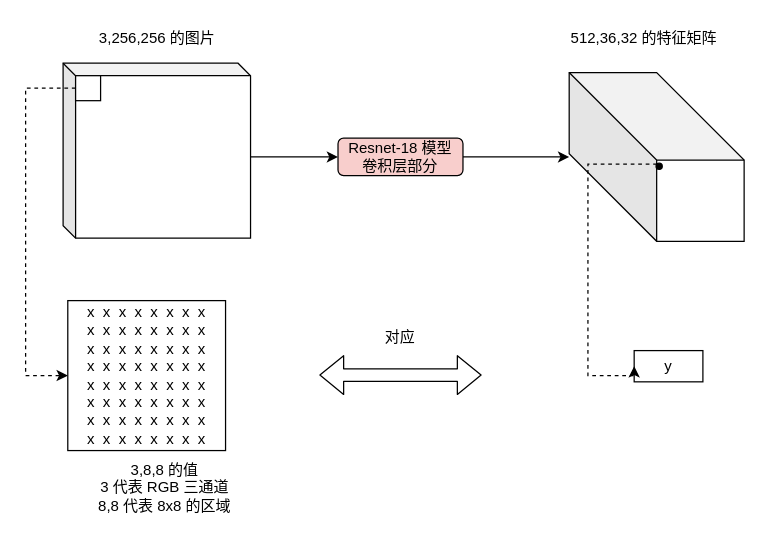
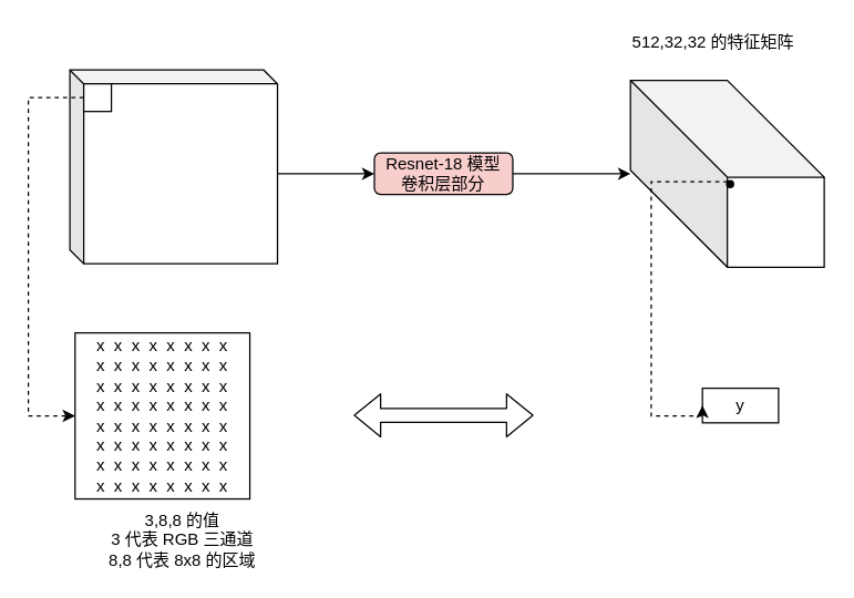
- <mxCell id="6" value="3,256,256 的图片" style="text;html=1;strokeColor=none;fillColor=none;align=center;verticalAlign=middle;whiteSpace=wrap;rounded=0;" vertex="1" parent="1"><mxGeometry x="77.5" y="20" width="95" height="20" as="geometry" /></mxCell>
- <mxCell id="8" value="512,36,32 的特征矩阵" style="text;html=1;strokeColor=none;fillColor=none;align=center;verticalAlign=middle;whiteSpace=wrap;rounded=0;" vertex="1" parent="1"><mxGeometry x="455" y="20" width="120" height="20" as="geometry" /></mxCell>
+ <mxCell id="8" value="512,32,32 的特征矩阵" style="text;html=1;strokeColor=none;fillColor=none;align=center;verticalAlign=middle;whiteSpace=wrap;rounded=0;" vertex="1" parent="1"><mxGeometry x="455" y="20" width="120" height="20" as="geometry" /></mxCell>
- <mxCell id="17" value="对应" style="text;html=1;strokeColor=none;fillColor=none;align=center;verticalAlign=middle;whiteSpace=wrap;rounded=0;" vertex="1" parent="1"><mxGeometry x="300" y="260" width="40" height="20" as="geometry" /></mxCell>
